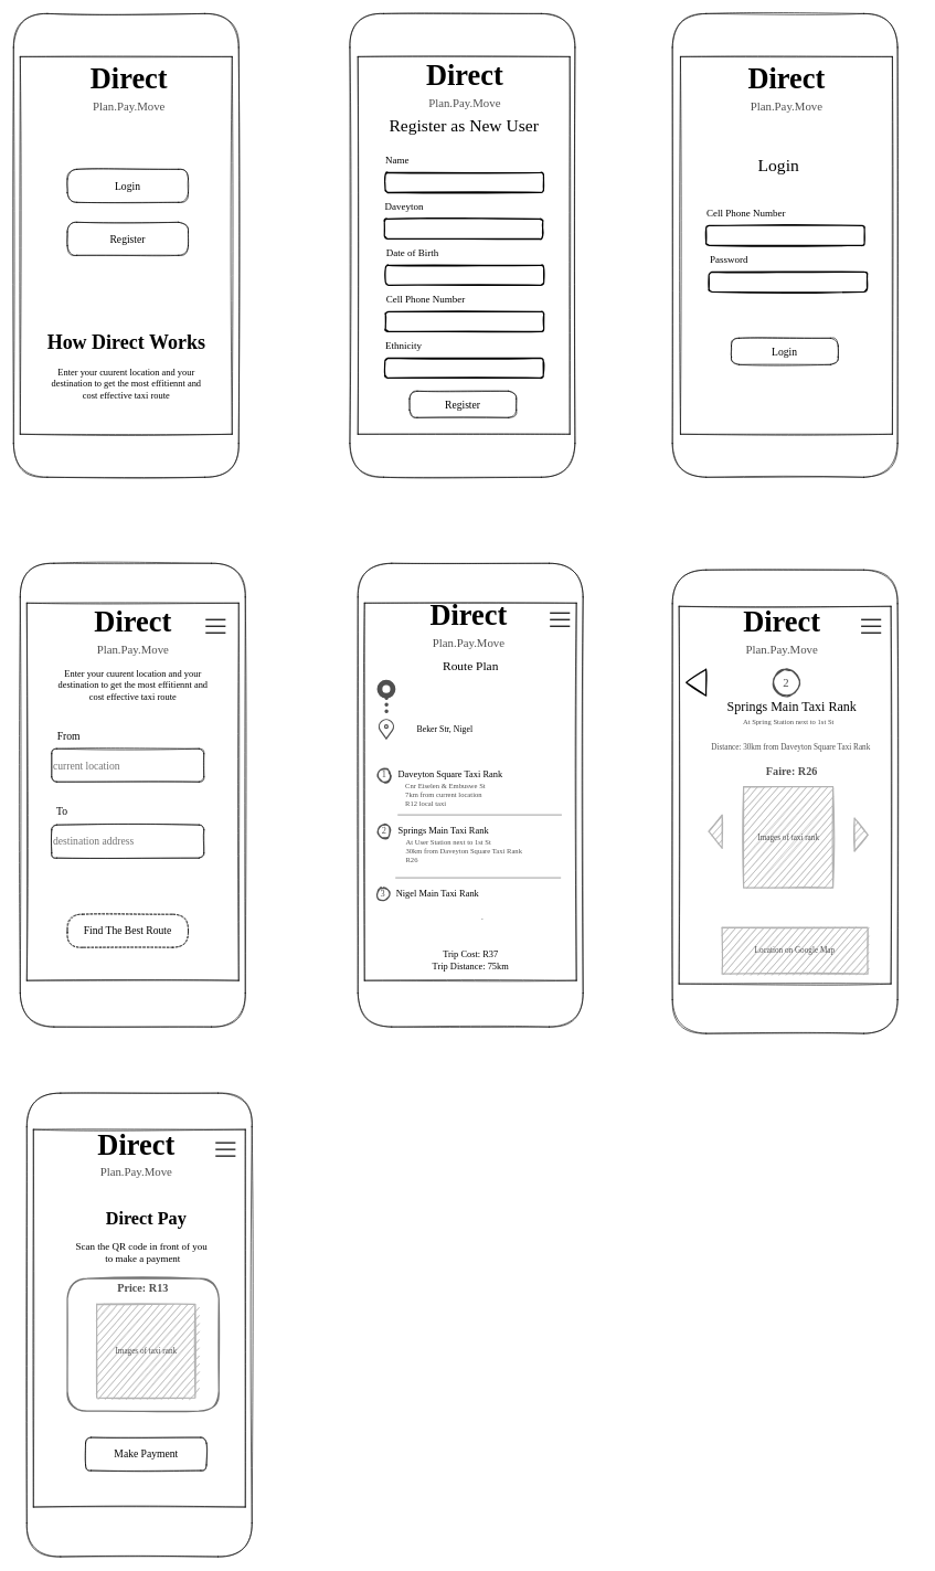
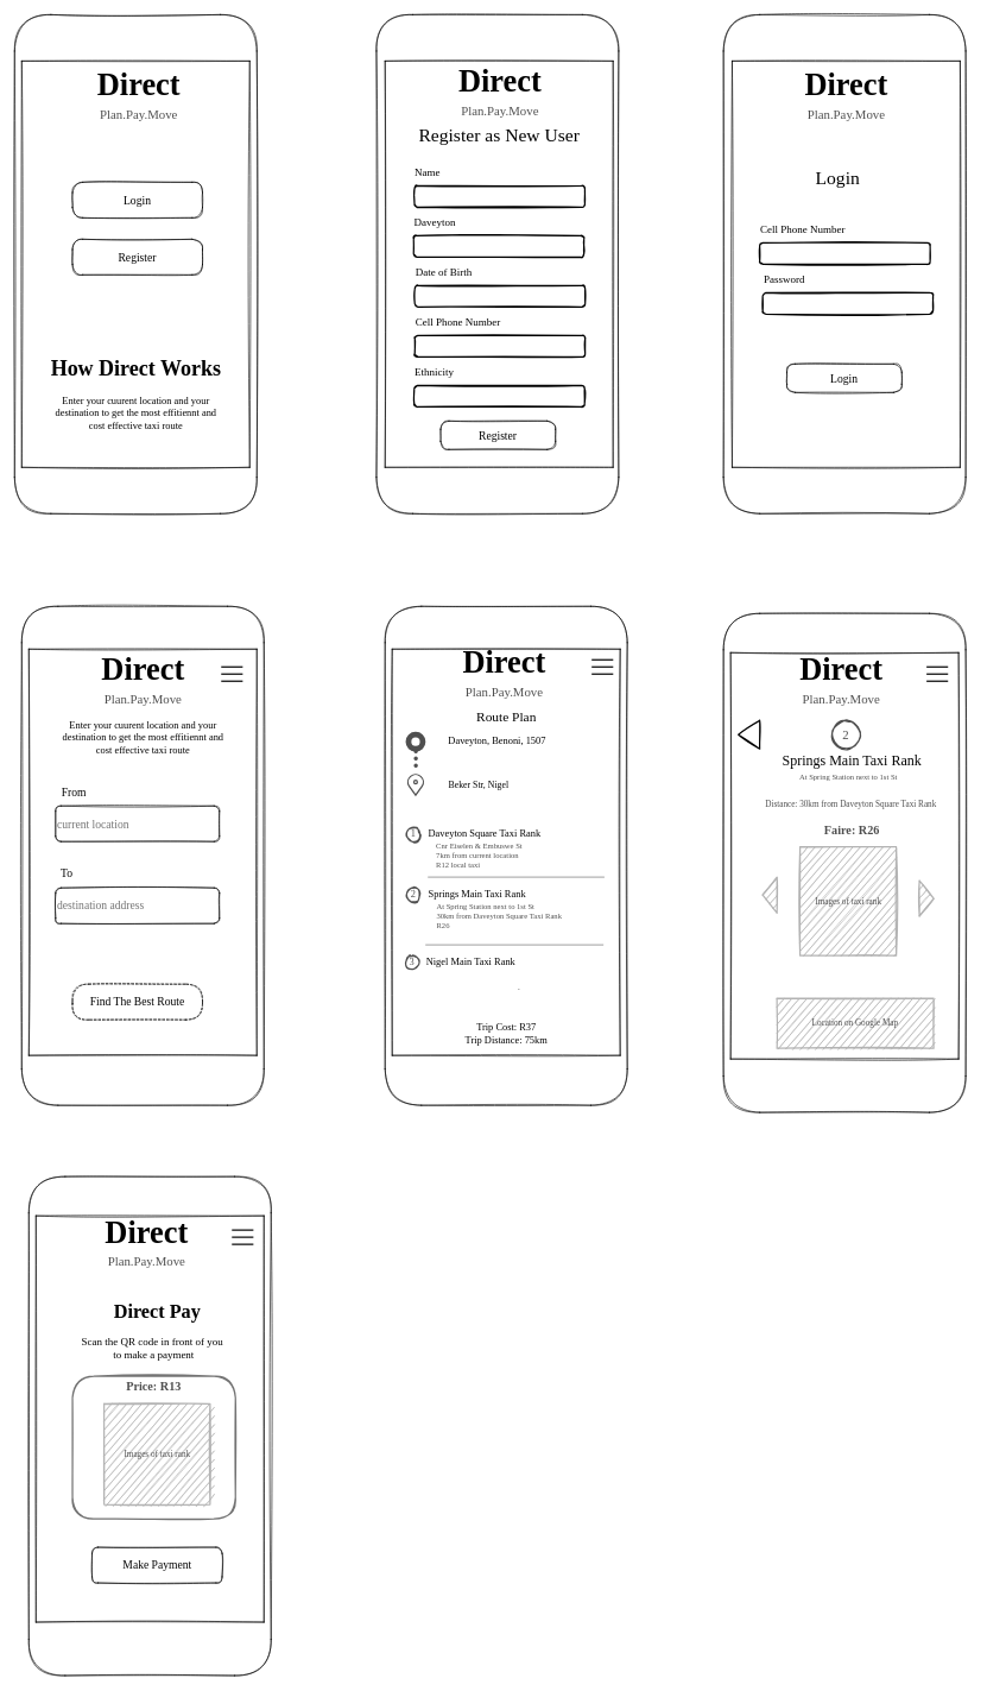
+ <mxCell id="15" value="Daveyton, Benoni, 1507" style="text;html=1;align=center;verticalAlign=middle;resizable=0;points=[];autosize=1;strokeColor=none;fillColor=none;fontSize=14;fontFamily=Comic Sans MS;fontColor=#000000;" vertex="1" parent="1"><mxGeometry x="612.49" y="1030" width="170" height="20" as="geometry" /></mxCell>
- <mxCell id="29" value="&lt;div style=&quot;color: rgb(0, 0, 0); font-size: 11px; text-align: left;&quot;&gt;&lt;font color=&quot;#4f4f4f&quot; style=&quot;font-size: 11px;&quot;&gt;At User Station next to 1st St&lt;/font&gt;&lt;br style=&quot;font-size: 11px;&quot;&gt;&lt;/div&gt;&lt;div style=&quot;color: rgb(0, 0, 0); font-size: 11px; text-align: left;&quot;&gt;&lt;font color=&quot;#4f4f4f&quot; style=&quot;font-size: 11px;&quot;&gt;&lt;span style=&quot;font-size: 11px;&quot;&gt;30km from Daveyton Square Taxi Rank&lt;/span&gt;&lt;/font&gt;&lt;/div&gt;&lt;div style=&quot;color: rgb(0, 0, 0); font-size: 11px; text-align: left;&quot;&gt;&lt;font color=&quot;#4f4f4f&quot; style=&quot;font-size: 11px;&quot;&gt;&lt;span style=&quot;font-size: 11px;&quot;&gt;R26&amp;nbsp;&lt;/span&gt;&lt;/font&gt;&lt;/div&gt;" style="text;html=1;align=center;verticalAlign=middle;resizable=0;points=[];autosize=1;strokeColor=none;fillColor=none;fontSize=11;fontFamily=Comic Sans MS;fontColor=#737373;" vertex="1" parent="1"><mxGeometry x="590" y="1265" width="220" height="40" as="geometry" /></mxCell>
+ <mxCell id="29" value="&lt;div style=&quot;color: rgb(0, 0, 0); font-size: 11px; text-align: left;&quot;&gt;&lt;font color=&quot;#4f4f4f&quot; style=&quot;font-size: 11px;&quot;&gt;At Spring Station next to 1st St&lt;/font&gt;&lt;br style=&quot;font-size: 11px;&quot;&gt;&lt;/div&gt;&lt;div style=&quot;color: rgb(0, 0, 0); font-size: 11px; text-align: left;&quot;&gt;&lt;font color=&quot;#4f4f4f&quot; style=&quot;font-size: 11px;&quot;&gt;&lt;span style=&quot;font-size: 11px;&quot;&gt;30km from Daveyton Square Taxi Rank&lt;/span&gt;&lt;/font&gt;&lt;/div&gt;&lt;div style=&quot;color: rgb(0, 0, 0); font-size: 11px; text-align: left;&quot;&gt;&lt;font color=&quot;#4f4f4f&quot; style=&quot;font-size: 11px;&quot;&gt;&lt;span style=&quot;font-size: 11px;&quot;&gt;R26&amp;nbsp;&lt;/span&gt;&lt;/font&gt;&lt;/div&gt;" style="text;html=1;align=center;verticalAlign=middle;resizable=0;points=[];autosize=1;strokeColor=none;fillColor=none;fontSize=11;fontFamily=Comic Sans MS;fontColor=#737373;" vertex="1" parent="1"><mxGeometry x="590" y="1265" width="220" height="40" as="geometry" /></mxCell>
